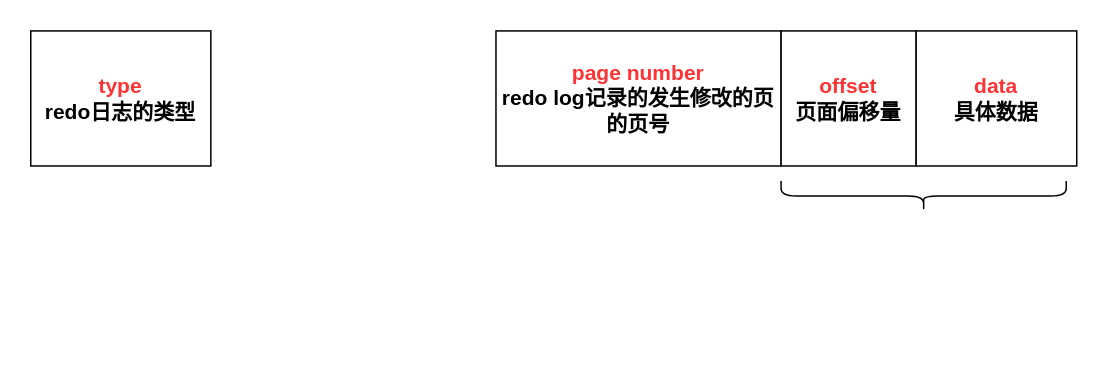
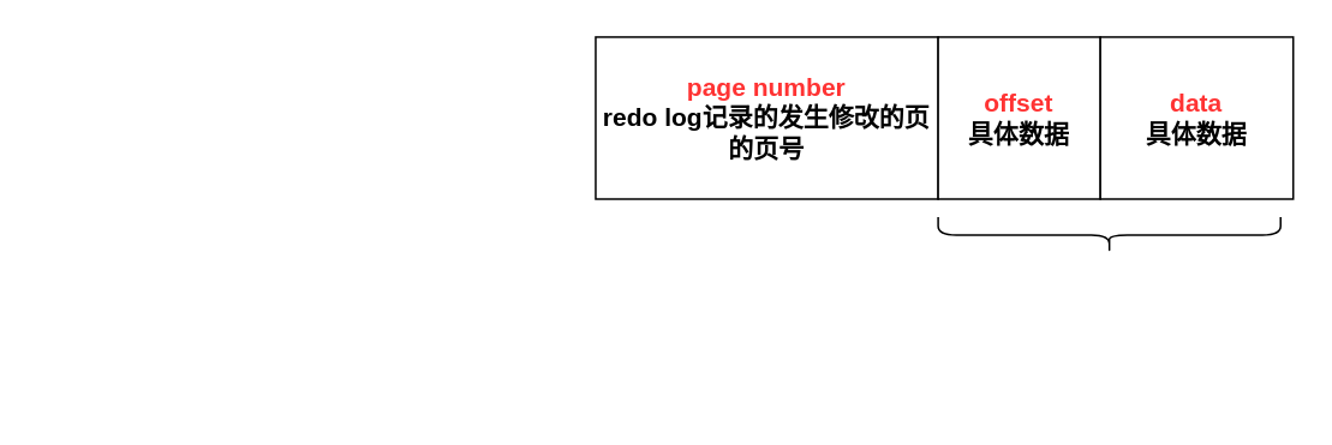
- <mxCell id="2" value="&lt;b style=&quot;font-size: 14px&quot;&gt;&lt;font color=&quot;#ff3333&quot;&gt;type&lt;br&gt;&lt;/font&gt;redo日志的类型&lt;/b&gt;" style="rounded=0;whiteSpace=wrap;html=1;" vertex="1" parent="1"><mxGeometry x="20" y="20" width="120" height="90" as="geometry" /></mxCell>
- <mxCell id="4" value="&lt;b style=&quot;font-size: 14px&quot;&gt;&lt;font color=&quot;#ff3333&quot;&gt;offset&lt;br&gt;&lt;/font&gt;页面偏移量&lt;br&gt;&lt;/b&gt;" style="rounded=0;whiteSpace=wrap;html=1;" vertex="1" parent="1"><mxGeometry x="520" y="20" width="90" height="90" as="geometry" /></mxCell>
+ <mxCell id="4" value="&lt;b style=&quot;font-size: 14px&quot;&gt;&lt;font color=&quot;#ff3333&quot;&gt;offset&lt;br&gt;&lt;/font&gt;具体数据&lt;br&gt;&lt;/b&gt;" style="rounded=0;whiteSpace=wrap;html=1;" vertex="1" parent="1"><mxGeometry x="520" y="20" width="90" height="90" as="geometry" /></mxCell>
